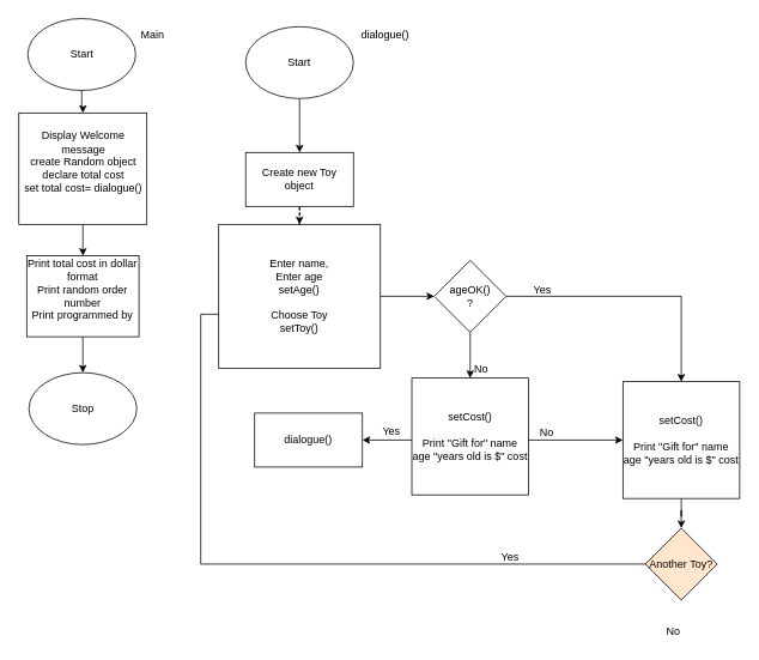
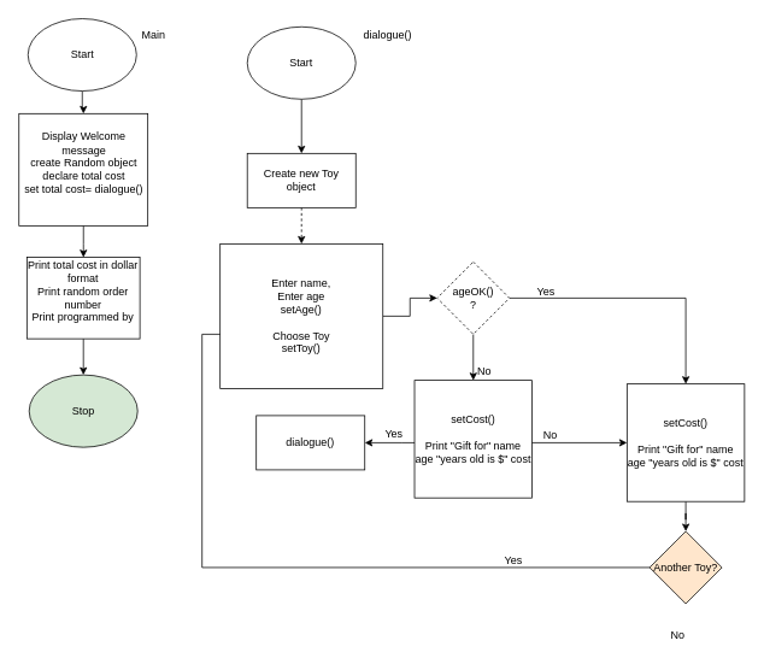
- <mxCell id="14" value="&lt;div&gt;&lt;br&gt;&lt;/div&gt;&lt;div&gt;Enter name,&lt;/div&gt;&lt;div&gt;Enter age&lt;/div&gt;&lt;div&gt;setAge()&lt;/div&gt;&lt;div&gt;&lt;br&gt;&lt;/div&gt;&lt;div&gt;Choose Toy&lt;/div&gt;&lt;div&gt;setToy()&lt;br&gt;&lt;/div&gt;&lt;div&gt;&lt;br&gt;&lt;/div&gt;" style="rounded=0;whiteSpace=wrap;html=1;" vertex="1" parent="1"><mxGeometry x="243" y="249" width="180" height="160" as="geometry" /></mxCell>
+ <mxCell id="14" value="&lt;div&gt;&lt;br&gt;&lt;/div&gt;&lt;div&gt;Enter name,&lt;/div&gt;&lt;div&gt;Enter age&lt;/div&gt;&lt;div&gt;setAge()&lt;/div&gt;&lt;div&gt;&lt;br&gt;&lt;/div&gt;&lt;div&gt;Choose Toy&lt;/div&gt;&lt;div&gt;setToy()&lt;br&gt;&lt;/div&gt;&lt;div&gt;&lt;br&gt;&lt;/div&gt;" style="rounded=0;whiteSpace=wrap;html=1;" vertex="1" parent="1"><mxGeometry x="243" y="269" width="180" height="160" as="geometry" /></mxCell>
- <mxCell id="17" value="&lt;div&gt;ageOK() &lt;br&gt;&lt;/div&gt;&lt;div&gt;?&lt;/div&gt;" style="rhombus;whiteSpace=wrap;html=1;" vertex="1" parent="1"><mxGeometry x="483" y="289" width="80" height="80" as="geometry" /></mxCell>
+ <mxCell id="17" value="&lt;div&gt;ageOK() &lt;br&gt;&lt;/div&gt;&lt;div&gt;?&lt;/div&gt;" style="rhombus;whiteSpace=wrap;html=1;dashed=1;" vertex="1" parent="1"><mxGeometry x="483" y="289" width="80" height="80" as="geometry" /></mxCell>
- <mxCell id="8" value="Stop" style="ellipse;whiteSpace=wrap;html=1;" vertex="1" parent="1"><mxGeometry x="31.75" y="414" width="120" height="80" as="geometry" /></mxCell>
+ <mxCell id="8" value="Stop" style="ellipse;whiteSpace=wrap;html=1;fillColor=#d5e8d4;" vertex="1" parent="1"><mxGeometry x="31.75" y="414" width="120" height="80" as="geometry" /></mxCell>
